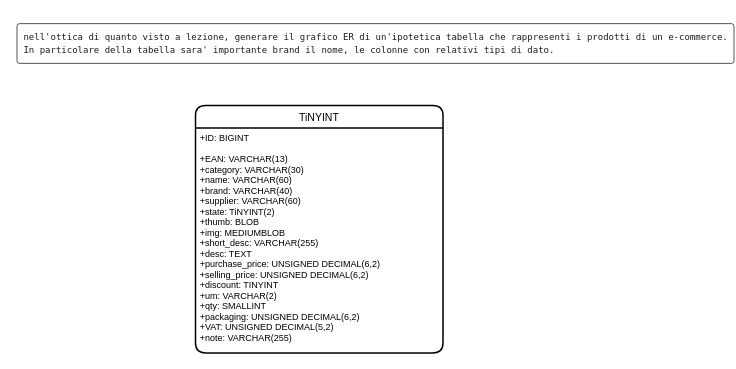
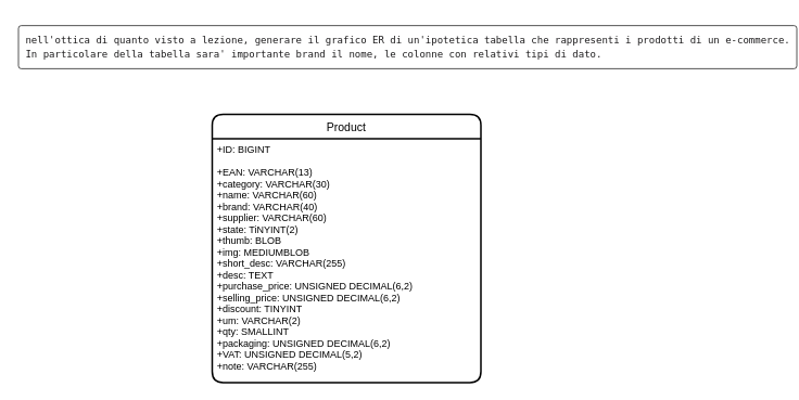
- <mxCell id="3" value="TiNYINT" style="swimlane;childLayout=stackLayout;horizontal=1;startSize=30;horizontalStack=0;rounded=1;fontSize=14;fontStyle=0;strokeWidth=2;resizeParent=0;resizeLast=1;shadow=0;dashed=0;align=center;" vertex="1" parent="1"><mxGeometry x="260" y="140" width="330" height="330" as="geometry" /></mxCell>
+ <mxCell id="3" value="Product" style="swimlane;childLayout=stackLayout;horizontal=1;startSize=30;horizontalStack=0;rounded=1;fontSize=14;fontStyle=0;strokeWidth=2;resizeParent=0;resizeLast=1;shadow=0;dashed=0;align=center;" vertex="1" parent="1"><mxGeometry x="260" y="140" width="330" height="330" as="geometry" /></mxCell>
